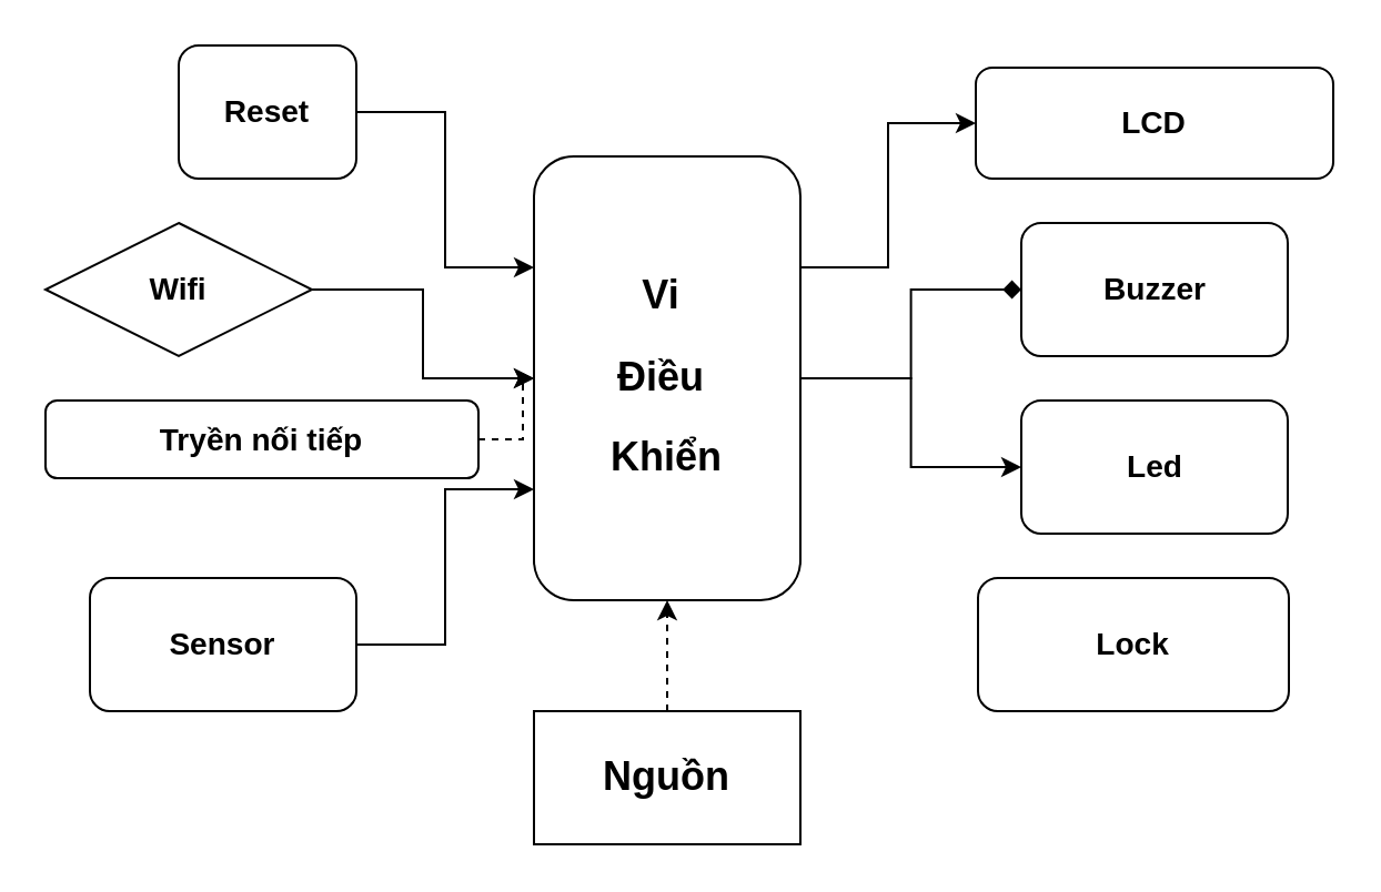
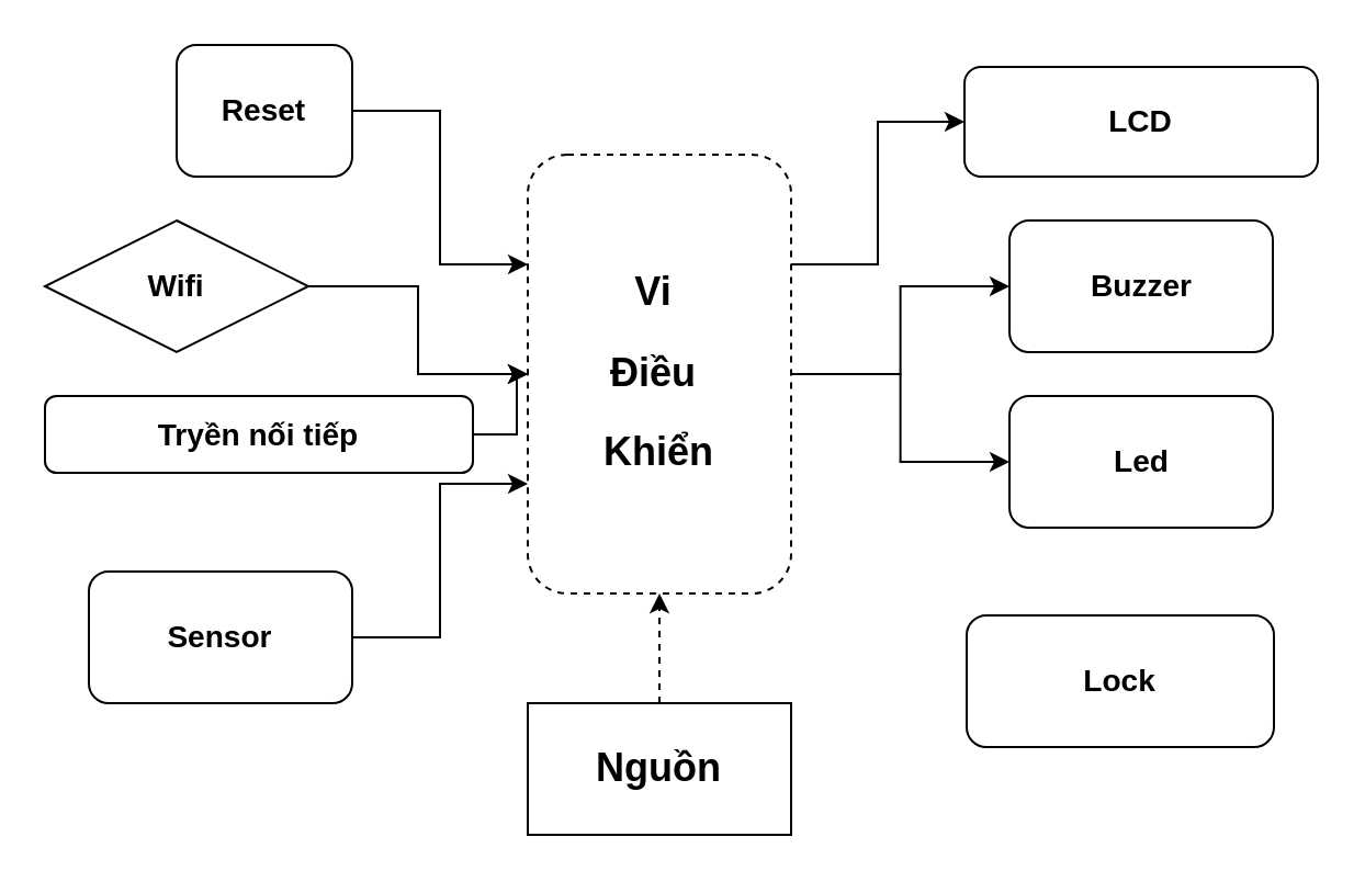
- <mxCell id="3" style="edgeStyle=orthogonalEdgeStyle;rounded=0;orthogonalLoop=1;jettySize=auto;html=1;exitX=1;exitY=0.5;exitDx=0;exitDy=0;entryX=0;entryY=0.5;entryDx=0;entryDy=0;endArrow=diamond;" edge="1" parent="1" source="5" target="15"><mxGeometry relative="1" as="geometry" /></mxCell>
+ <mxCell id="3" style="edgeStyle=orthogonalEdgeStyle;rounded=0;orthogonalLoop=1;jettySize=auto;html=1;exitX=1;exitY=0.5;exitDx=0;exitDy=0;entryX=0;entryY=0.5;entryDx=0;entryDy=0;" edge="1" parent="1" source="5" target="15"><mxGeometry relative="1" as="geometry" /></mxCell>
- <mxCell id="5" value="&lt;h2&gt;Vi&amp;nbsp;&lt;/h2&gt;&lt;h2&gt;Điều&amp;nbsp;&lt;/h2&gt;&lt;h2&gt;Khiển&lt;/h2&gt;" style="rounded=1;whiteSpace=wrap;html=1;" vertex="1" parent="1"><mxGeometry x="240" y="70" width="120" height="200" as="geometry" /></mxCell>
+ <mxCell id="5" value="&lt;h2&gt;Vi&amp;nbsp;&lt;/h2&gt;&lt;h2&gt;Điều&amp;nbsp;&lt;/h2&gt;&lt;h2&gt;Khiển&lt;/h2&gt;" style="rounded=1;whiteSpace=wrap;html=1;dashed=1;" vertex="1" parent="1"><mxGeometry x="240" y="70" width="120" height="200" as="geometry" /></mxCell>
- <mxCell id="10" style="edgeStyle=orthogonalEdgeStyle;rounded=0;orthogonalLoop=1;jettySize=auto;html=1;exitX=1;exitY=0.5;exitDx=0;exitDy=0;dashed=1;" edge="1" parent="1" source="11" target="5"><mxGeometry relative="1" as="geometry" /></mxCell>
+ <mxCell id="10" style="edgeStyle=orthogonalEdgeStyle;rounded=0;orthogonalLoop=1;jettySize=auto;html=1;exitX=1;exitY=0.5;exitDx=0;exitDy=0;" edge="1" parent="1" source="11" target="5"><mxGeometry relative="1" as="geometry" /></mxCell>
- <mxCell id="17" value="&lt;h3&gt;Lock&lt;/h3&gt;" style="rounded=1;whiteSpace=wrap;html=1;" vertex="1" parent="1"><mxGeometry x="440" y="260" width="140" height="60" as="geometry" /></mxCell>
+ <mxCell id="17" value="&lt;h3&gt;Lock&lt;/h3&gt;" style="rounded=1;whiteSpace=wrap;html=1;" vertex="1" parent="1"><mxGeometry x="440" y="280" width="140" height="60" as="geometry" /></mxCell>
